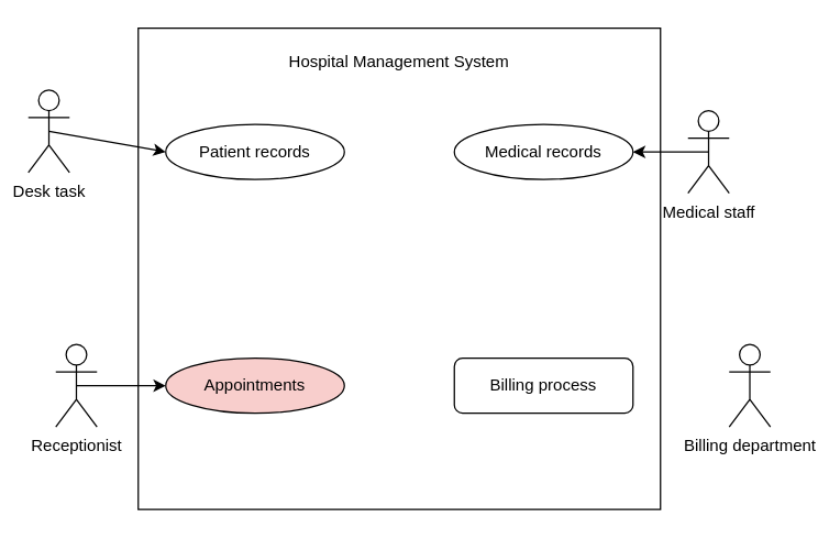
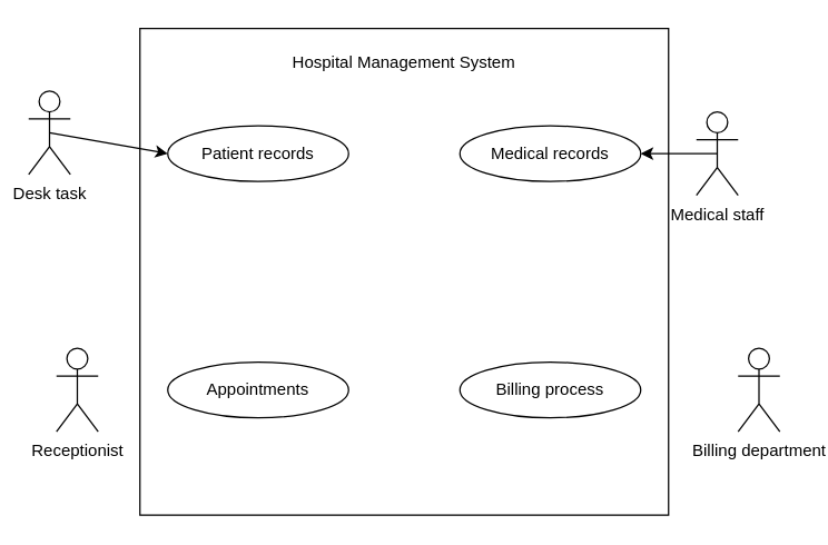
- <mxCell id="5" style="edgeStyle=none;html=1;exitX=0.5;exitY=0.5;exitDx=0;exitDy=0;exitPerimeter=0;entryX=0;entryY=0.5;entryDx=0;entryDy=0;" edge="1" parent="1" source="6" target="9"><mxGeometry relative="1" as="geometry" /></mxCell>
- <mxCell id="9" value="Appointments" style="ellipse;whiteSpace=wrap;html=1;fillColor=#f8cecc;" vertex="1" parent="1"><mxGeometry x="120" y="260" width="130" height="40" as="geometry" /></mxCell>
+ <mxCell id="9" value="Appointments" style="ellipse;whiteSpace=wrap;html=1;" vertex="1" parent="1"><mxGeometry x="120" y="260" width="130" height="40" as="geometry" /></mxCell>
- <mxCell id="11" value="Billing process" style="whiteSpace=wrap;html=1;rounded=1;" vertex="1" parent="1"><mxGeometry x="330" y="260" width="130" height="40" as="geometry" /></mxCell>
+ <mxCell id="11" value="Billing process" style="ellipse;whiteSpace=wrap;html=1;" vertex="1" parent="1"><mxGeometry x="330" y="260" width="130" height="40" as="geometry" /></mxCell>
